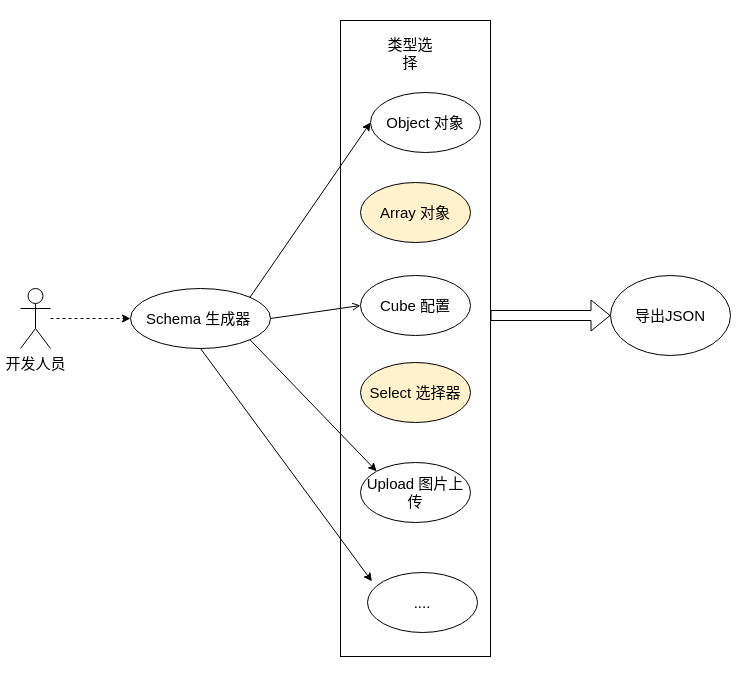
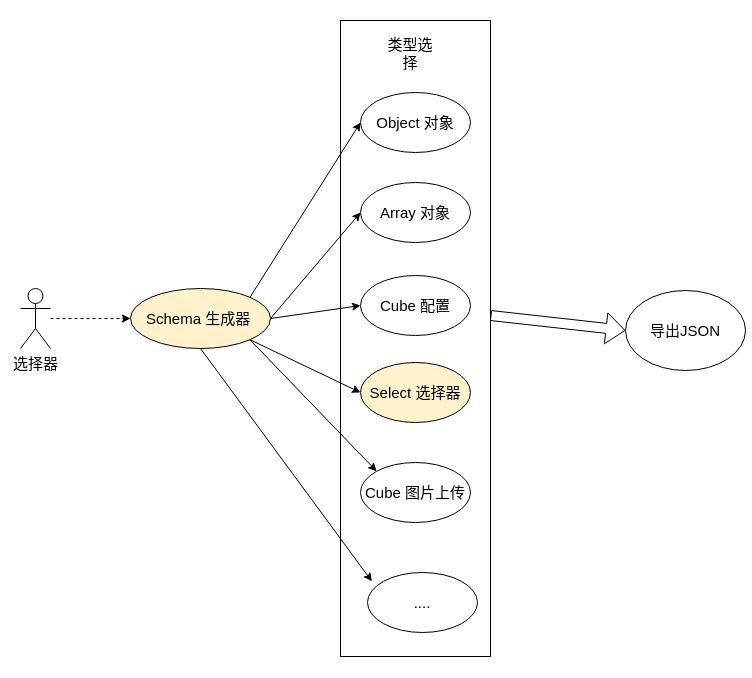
- <mxCell id="5" value="Object 对象" style="ellipse;whiteSpace=wrap;html=1;fontSize=15;" vertex="1" parent="1"><mxGeometry x="370" y="92" width="110" height="60" as="geometry" /></mxCell>
+ <mxCell id="5" value="Object 对象" style="ellipse;whiteSpace=wrap;html=1;fontSize=15;" vertex="1" parent="1"><mxGeometry x="360" y="92" width="110" height="60" as="geometry" /></mxCell>
- <mxCell id="6" value="Array 对象" style="ellipse;whiteSpace=wrap;html=1;fontSize=15;fillColor=#fff2cc;" vertex="1" parent="1"><mxGeometry x="360" y="182" width="110" height="60" as="geometry" /></mxCell>
+ <mxCell id="6" value="Array 对象" style="ellipse;whiteSpace=wrap;html=1;fontSize=15;" vertex="1" parent="1"><mxGeometry x="360" y="182" width="110" height="60" as="geometry" /></mxCell>
+ <mxCell id="15" value="" style="endArrow=classic;html=1;rounded=0;exitX=1;exitY=0.5;exitDx=0;exitDy=0;entryX=0;entryY=0.5;entryDx=0;entryDy=0;fontSize=15;" edge="1" parent="1" source="4" target="6"><mxGeometry width="50" height="50" relative="1" as="geometry"><mxPoint x="160" y="238" as="sourcePoint" /><mxPoint x="210" y="188" as="targetPoint" /></mxGeometry></mxCell>
- <mxCell id="14" value="" style="endArrow=open;html=1;rounded=0;exitX=1;exitY=0.5;exitDx=0;exitDy=0;entryX=0;entryY=0.5;entryDx=0;entryDy=0;fontSize=15;" edge="1" parent="1" source="4" target="7"><mxGeometry width="50" height="50" relative="1" as="geometry"><mxPoint x="160" y="238" as="sourcePoint" /><mxPoint x="210" y="188" as="targetPoint" /></mxGeometry></mxCell>
+ <mxCell id="14" value="" style="endArrow=classic;html=1;rounded=0;exitX=1;exitY=0.5;exitDx=0;exitDy=0;entryX=0;entryY=0.5;entryDx=0;entryDy=0;fontSize=15;" edge="1" parent="1" source="4" target="7"><mxGeometry width="50" height="50" relative="1" as="geometry"><mxPoint x="160" y="238" as="sourcePoint" /><mxPoint x="210" y="188" as="targetPoint" /></mxGeometry></mxCell>
- <mxCell id="20" value="导出JSON" style="ellipse;whiteSpace=wrap;html=1;fontSize=15;" vertex="1" parent="1"><mxGeometry x="610" y="275" width="120" height="80" as="geometry" /></mxCell>
+ <mxCell id="20" value="导出JSON" style="ellipse;whiteSpace=wrap;html=1;fontSize=15;" vertex="1" parent="1"><mxGeometry x="625" y="290" width="120" height="80" as="geometry" /></mxCell>
- <mxCell id="4" value="Schema 生成器&lt;b style=&quot;font-family: &amp;quot;Times New Roman&amp;quot;; font-size: 15px; text-align: justify; background-color: initial;&quot;&gt;&amp;nbsp;&lt;/b&gt;" style="ellipse;whiteSpace=wrap;html=1;fontSize=15;" vertex="1" parent="1"><mxGeometry x="130" y="288" width="140" height="60" as="geometry" /></mxCell>
+ <mxCell id="4" value="Schema 生成器&lt;b style=&quot;font-family: &amp;quot;Times New Roman&amp;quot;; font-size: 15px; text-align: justify; background-color: initial;&quot;&gt;&amp;nbsp;&lt;/b&gt;" style="ellipse;whiteSpace=wrap;html=1;fontSize=15;fillColor=#fff2cc;" vertex="1" parent="1"><mxGeometry x="130" y="288" width="140" height="60" as="geometry" /></mxCell>
- <mxCell id="3" value="开发人员" style="shape=umlActor;verticalLabelPosition=bottom;verticalAlign=top;html=1;fontSize=15;" vertex="1" parent="1"><mxGeometry x="20" y="288" width="30" height="60" as="geometry" /></mxCell>
+ <mxCell id="3" value="选择器" style="shape=umlActor;verticalLabelPosition=bottom;verticalAlign=top;html=1;fontSize=15;" vertex="1" parent="1"><mxGeometry x="20" y="288" width="30" height="60" as="geometry" /></mxCell>
+ <mxCell id="13" value="" style="endArrow=classic;html=1;rounded=0;exitX=1;exitY=1;exitDx=0;exitDy=0;entryX=0;entryY=0.5;entryDx=0;entryDy=0;fontSize=15;" edge="1" parent="1" source="4" target="8"><mxGeometry width="50" height="50" relative="1" as="geometry"><mxPoint x="160" y="238" as="sourcePoint" /><mxPoint x="210" y="188" as="targetPoint" /></mxGeometry></mxCell>
- <mxCell id="10" value="Upload 图片上传" style="ellipse;whiteSpace=wrap;html=1;fontSize=15;" vertex="1" parent="1"><mxGeometry x="360" y="462" width="110" height="60" as="geometry" /></mxCell>
+ <mxCell id="10" value="Cube 图片上传" style="ellipse;whiteSpace=wrap;html=1;fontSize=15;" vertex="1" parent="1"><mxGeometry x="360" y="462" width="110" height="60" as="geometry" /></mxCell>
